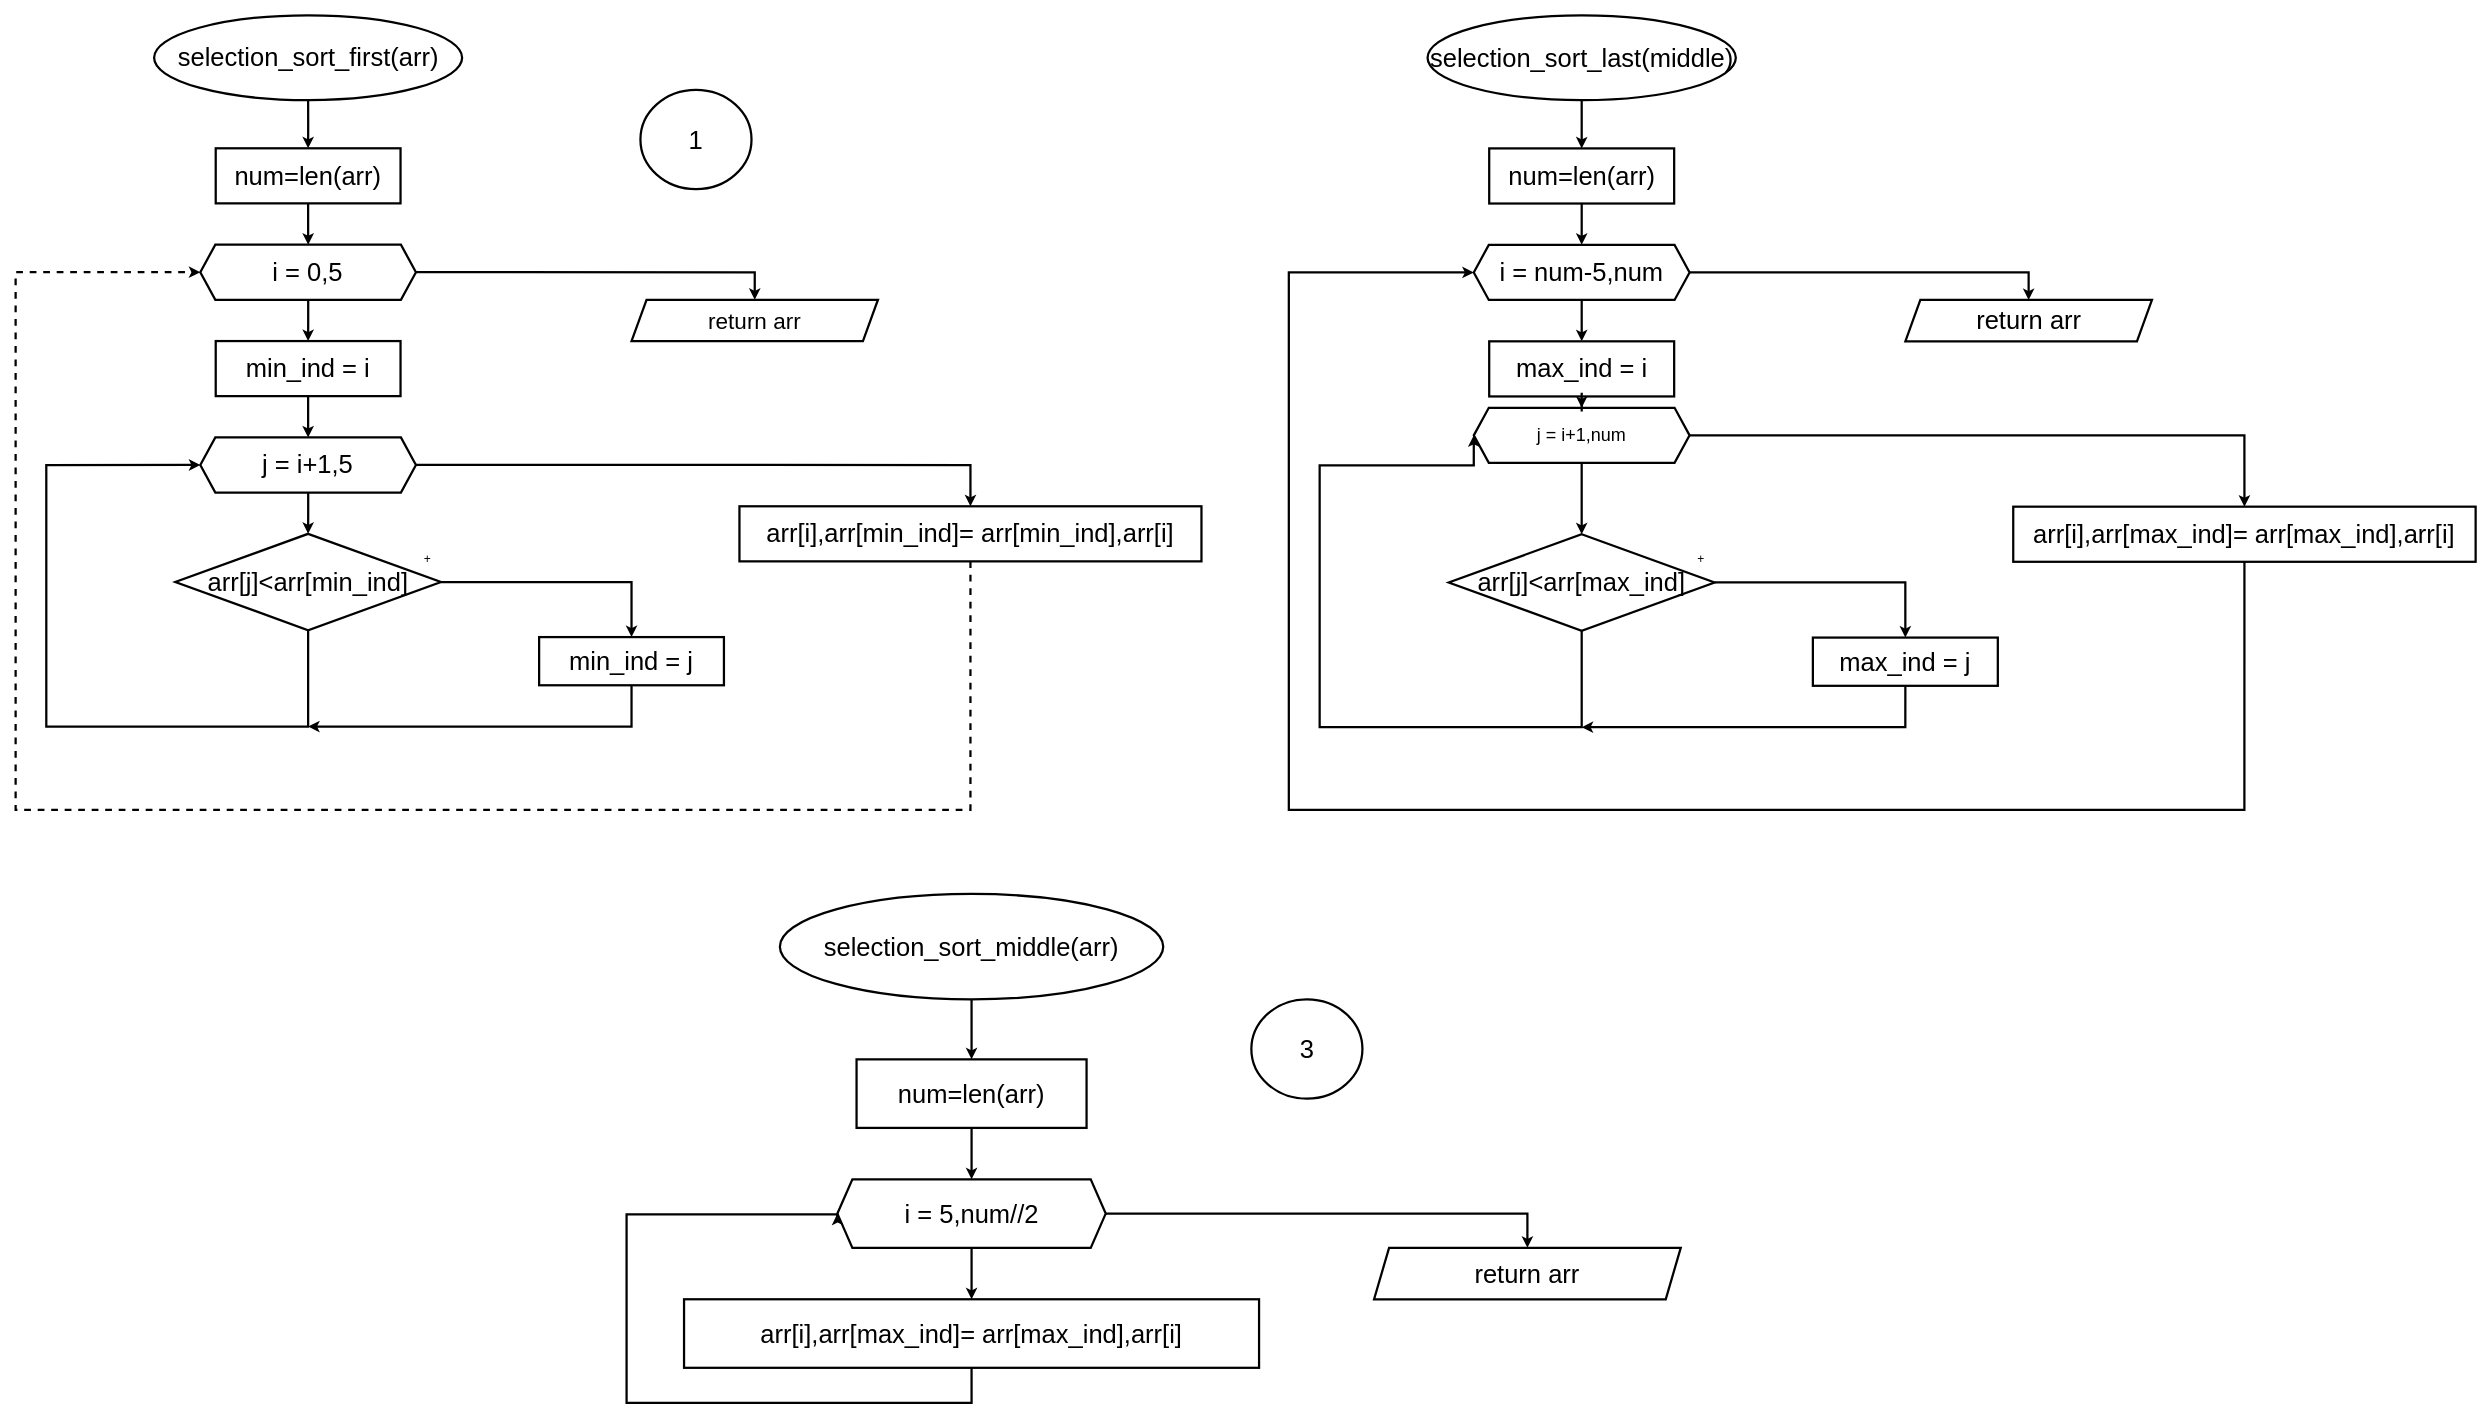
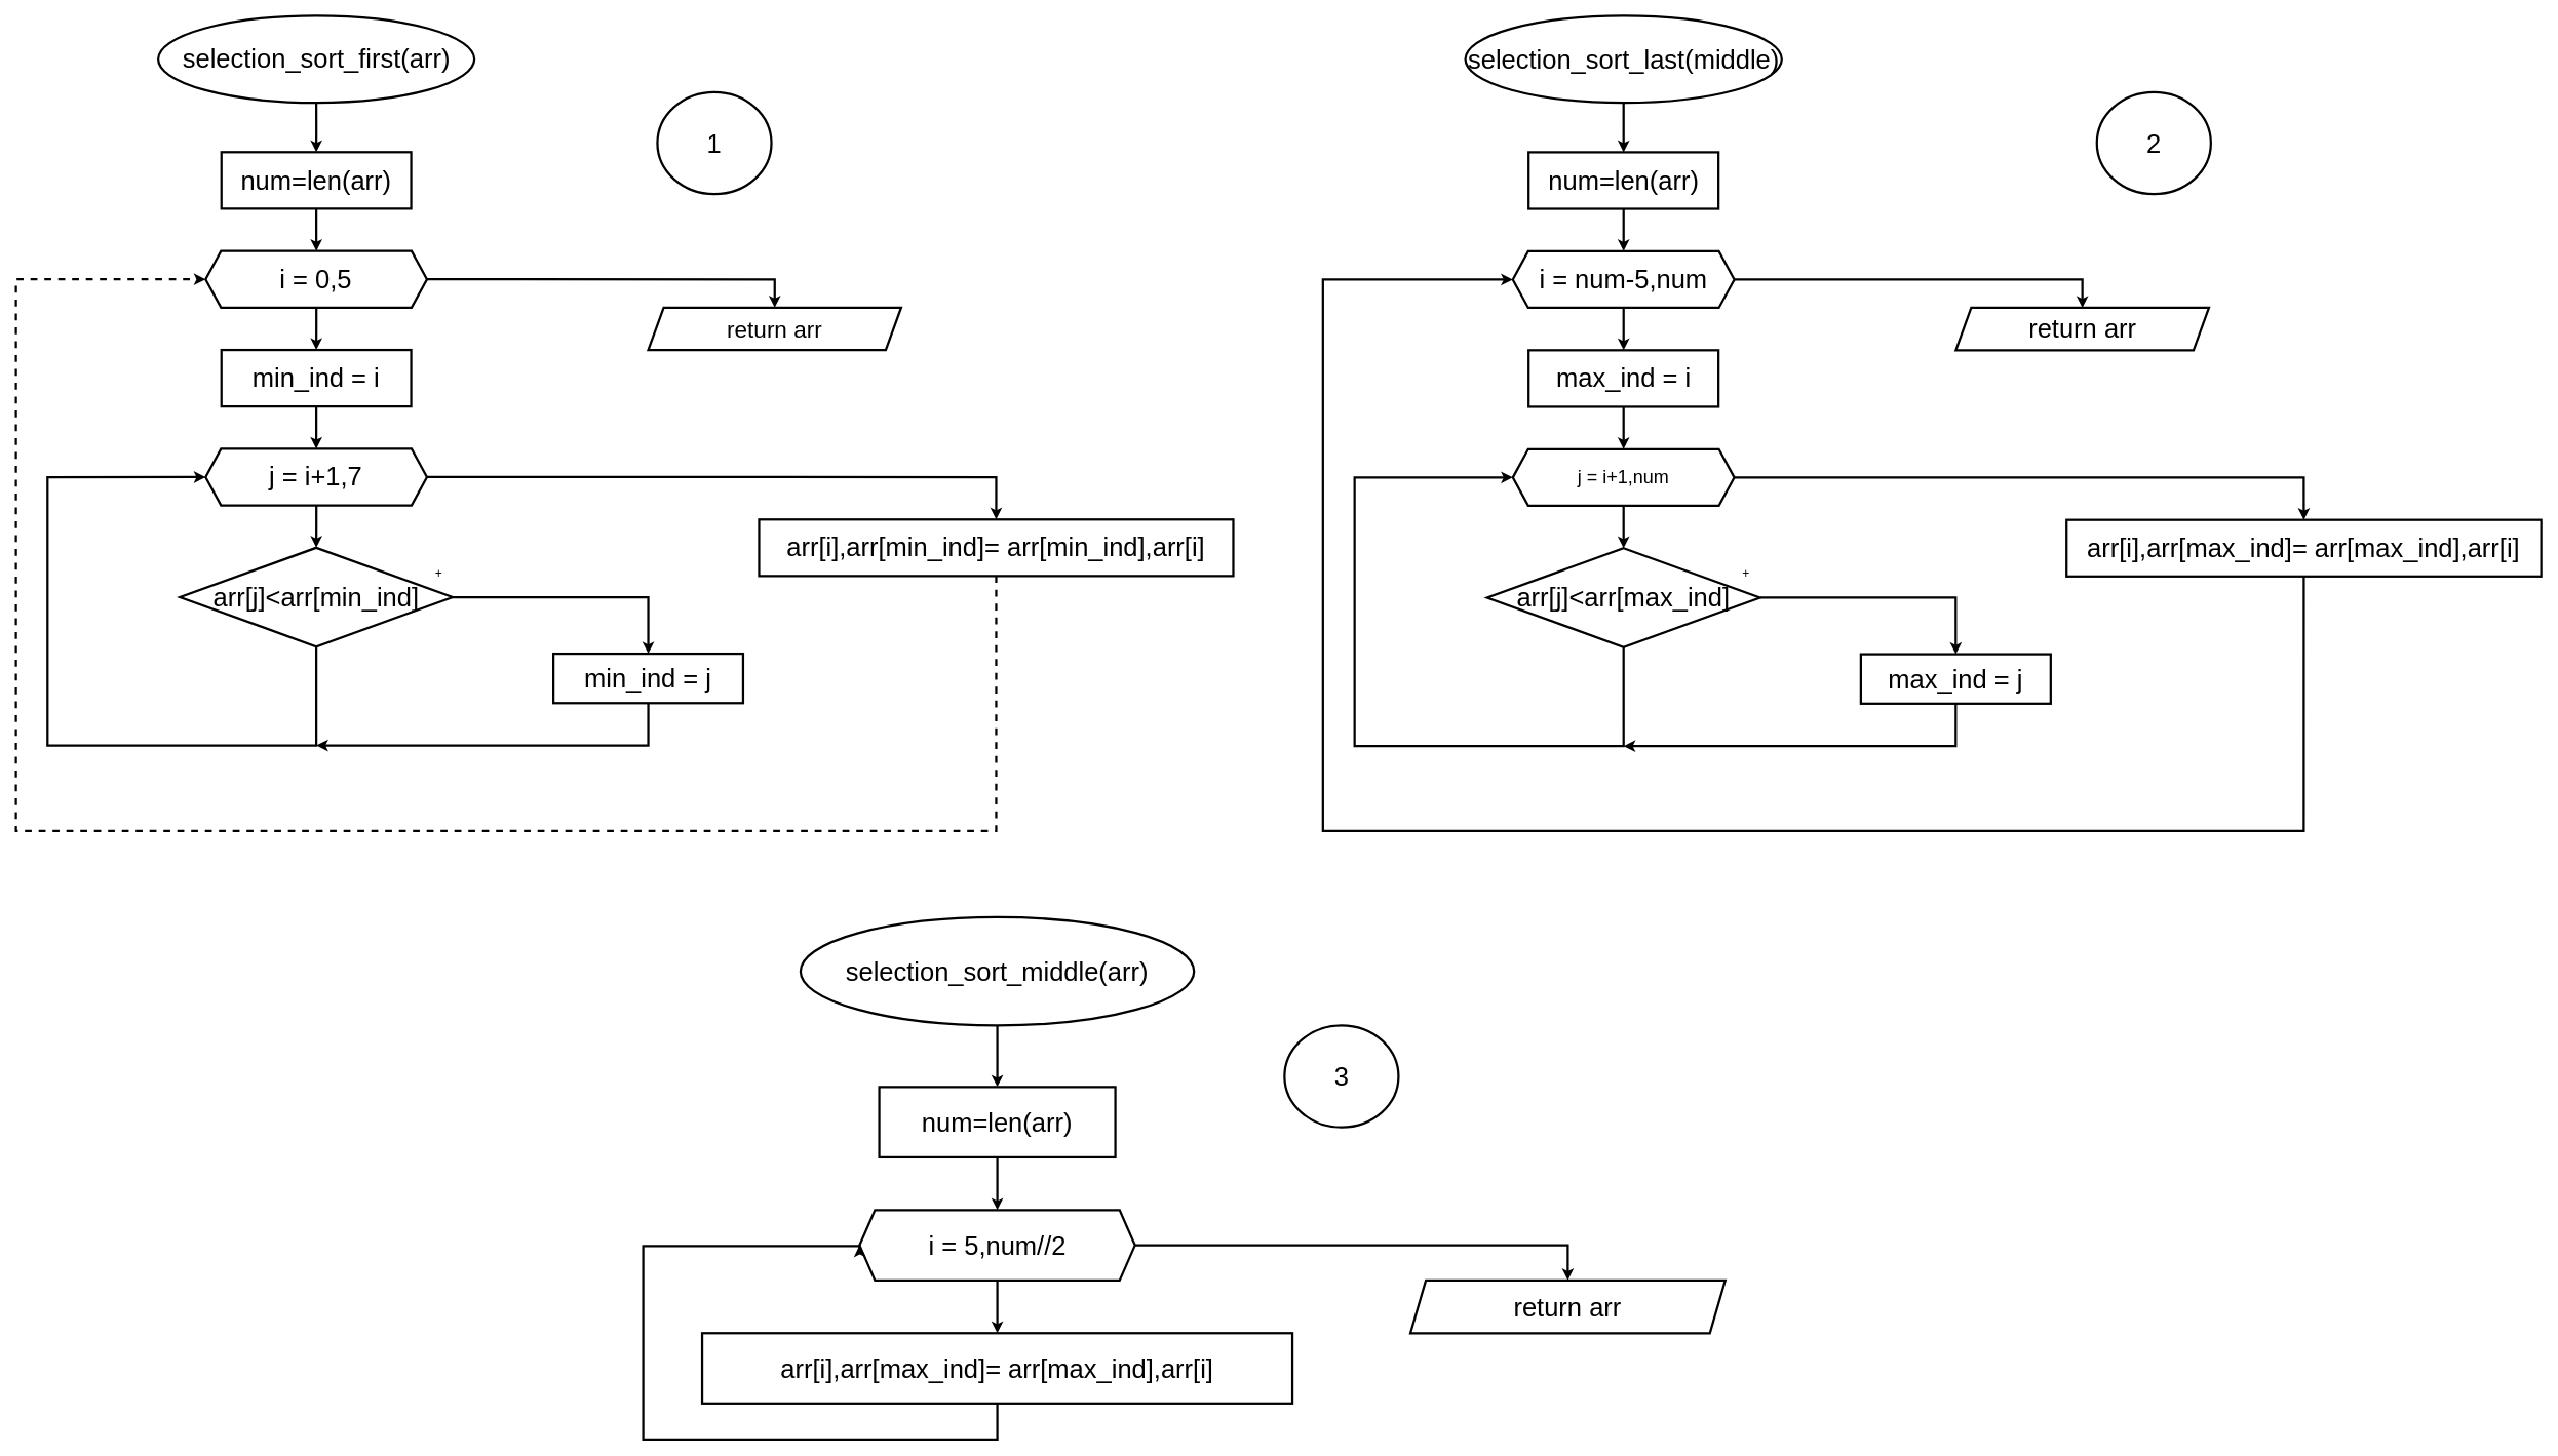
+ <mxCell id="24" value="&lt;font style=&quot;font-size: 34px;&quot;&gt;2&lt;/font&gt;" style="ellipse;whiteSpace=wrap;html=1;container=0;strokeWidth=3;" vertex="1" parent="2"><mxGeometry x="2702.864" y="99.307" width="148.102" height="132.41" as="geometry" /></mxCell>
- <mxCell id="10" value="&lt;font style=&quot;font-size: 24px;&quot;&gt;j = i+1,num&lt;/font&gt;" style="shape=hexagon;perimeter=hexagonPerimeter2;whiteSpace=wrap;html=1;fixedSize=1;rounded=0;fontSize=16;container=0;strokeWidth=3;" parent="2" vertex="1"><mxGeometry x="1944.226" y="523.206" width="287.705" height="73.492" as="geometry" /></mxCell>
+ <mxCell id="10" value="&lt;font style=&quot;font-size: 24px;&quot;&gt;j = i+1,num&lt;/font&gt;" style="shape=hexagon;perimeter=hexagonPerimeter2;whiteSpace=wrap;html=1;fixedSize=1;rounded=0;fontSize=16;container=0;strokeWidth=3;" parent="2" vertex="1"><mxGeometry x="1944.226" y="563.206" width="287.705" height="73.492" as="geometry" /></mxCell>
- <mxCell id="43" value="&lt;font style=&quot;font-size: 34px;&quot;&gt;j = i+1,5&lt;/font&gt;" style="shape=hexagon;perimeter=hexagonPerimeter2;whiteSpace=wrap;html=1;fixedSize=1;rounded=0;fontSize=16;container=0;strokeWidth=3;" parent="2" vertex="1"><mxGeometry x="246.265" y="562.757" width="287.476" height="73.433" as="geometry" /></mxCell>
+ <mxCell id="43" value="&lt;font style=&quot;font-size: 34px;&quot;&gt;j = i+1,7&lt;/font&gt;" style="shape=hexagon;perimeter=hexagonPerimeter2;whiteSpace=wrap;html=1;fixedSize=1;rounded=0;fontSize=16;container=0;strokeWidth=3;" parent="2" vertex="1"><mxGeometry x="246.265" y="562.757" width="287.476" height="73.433" as="geometry" /></mxCell>
